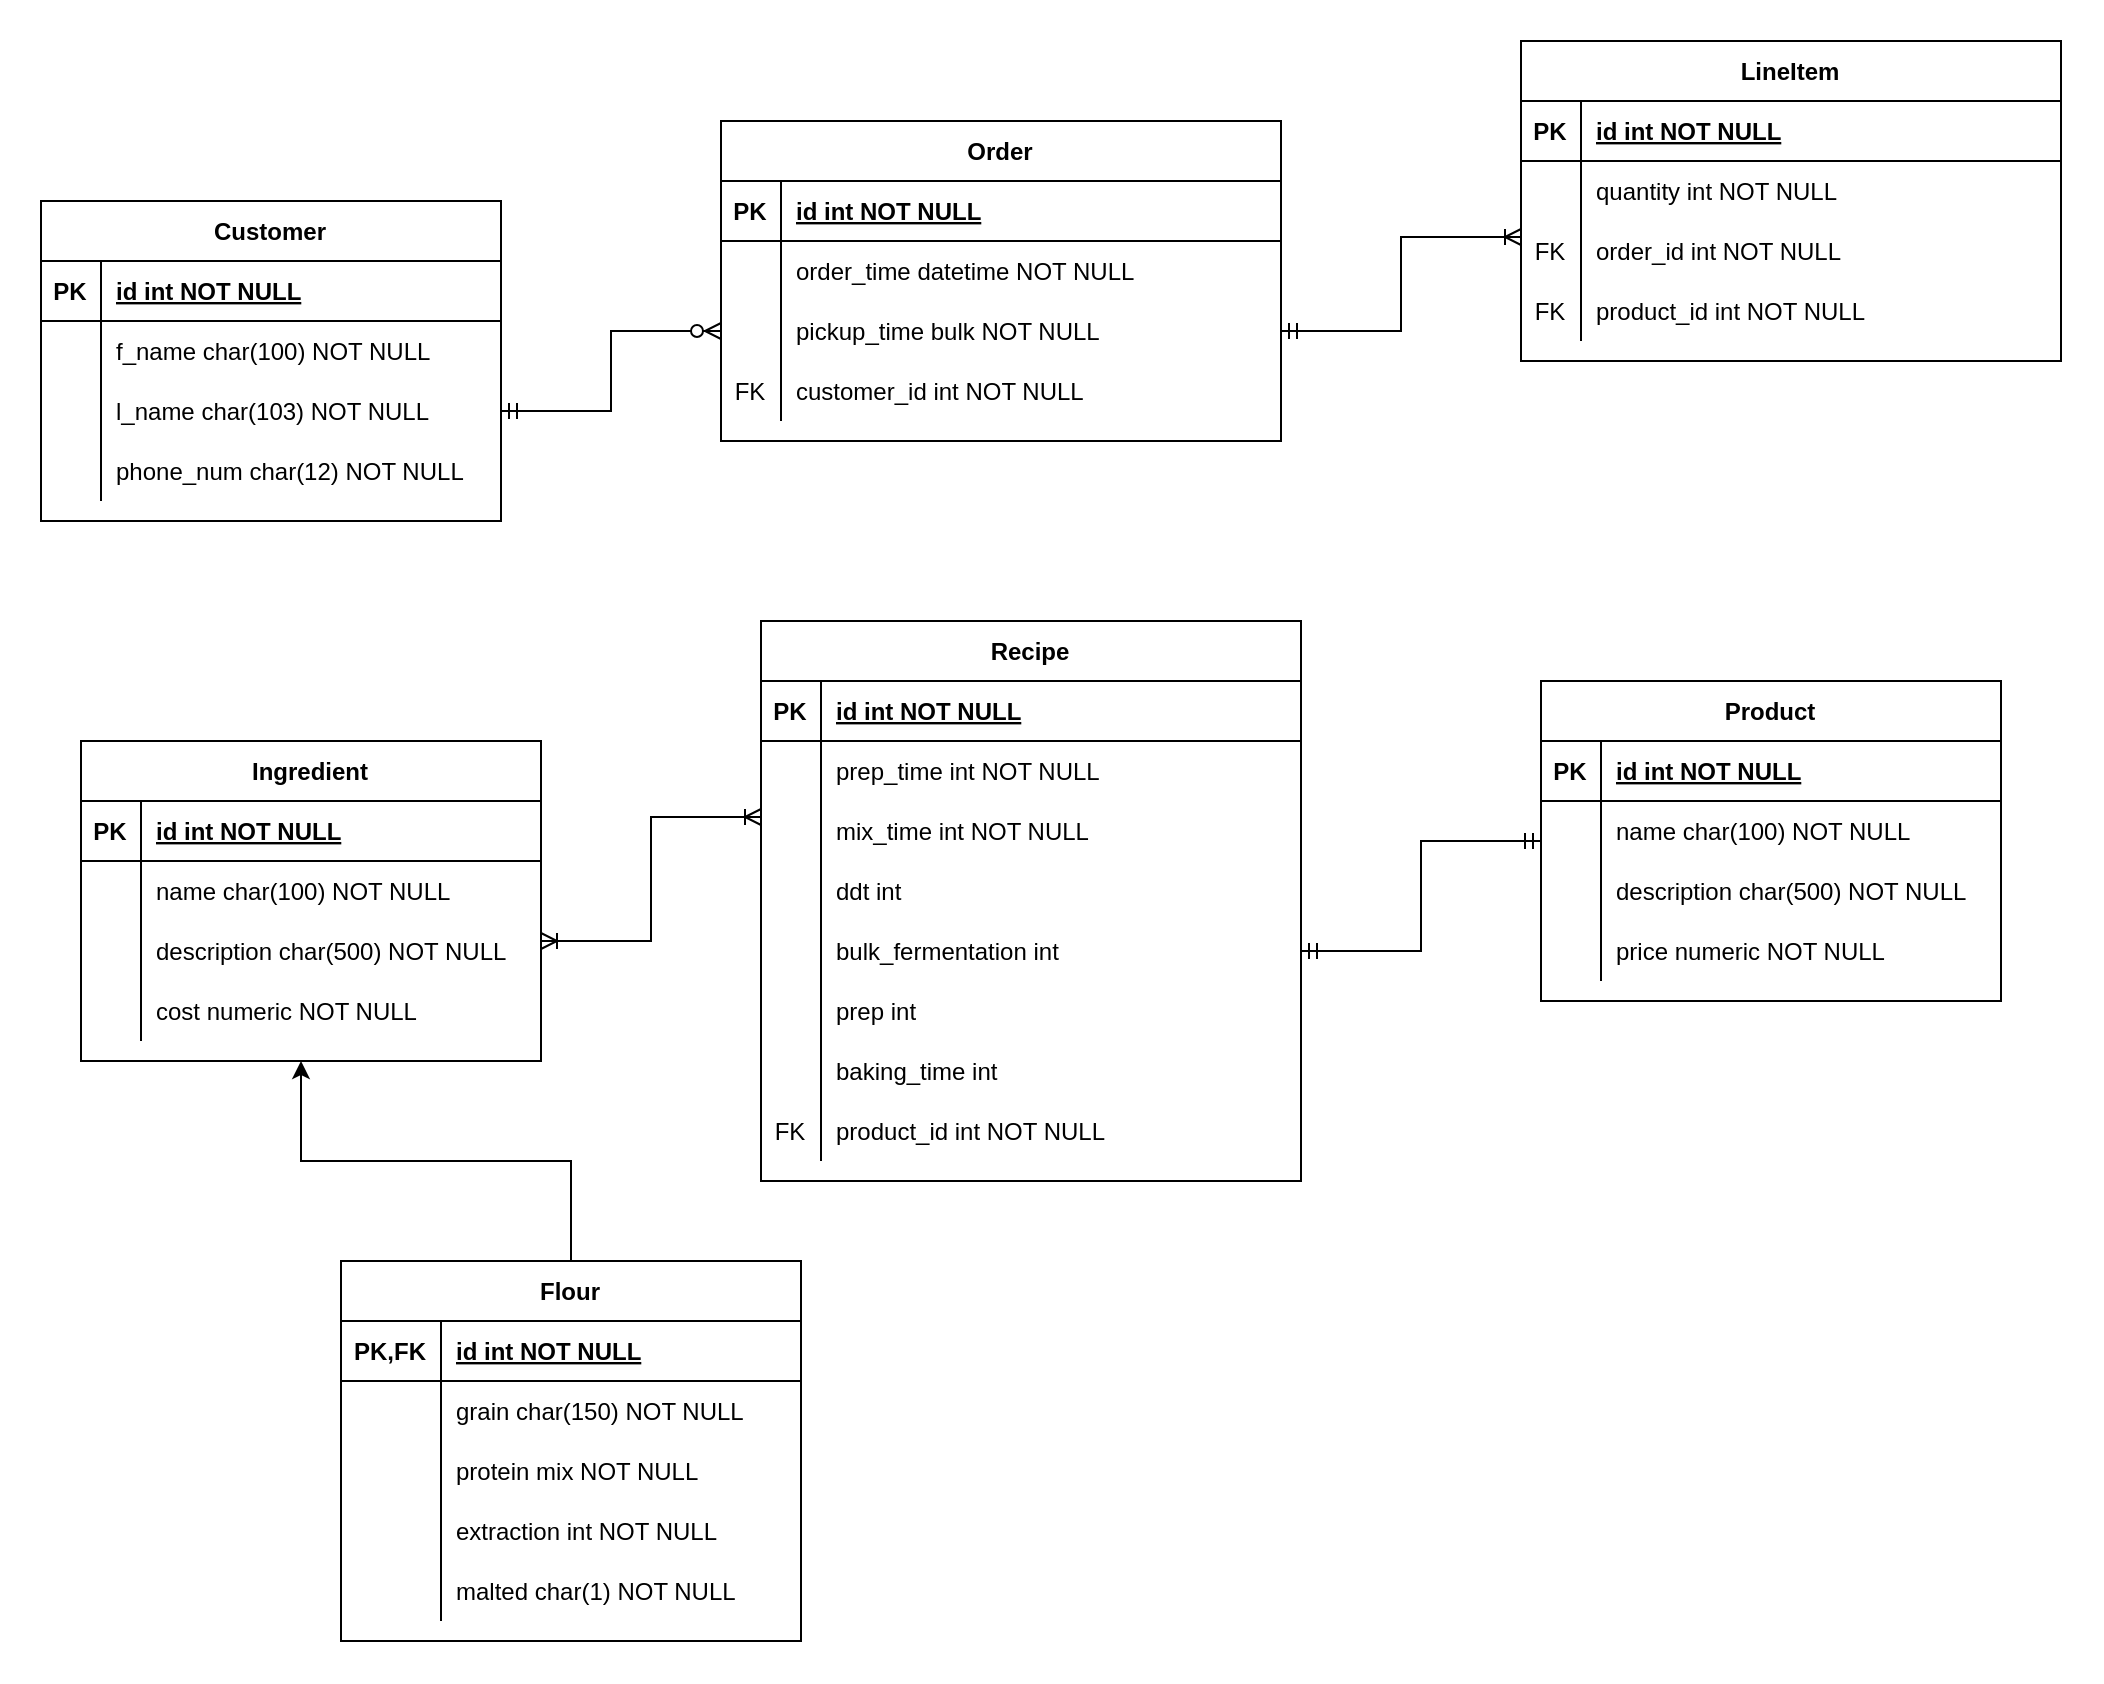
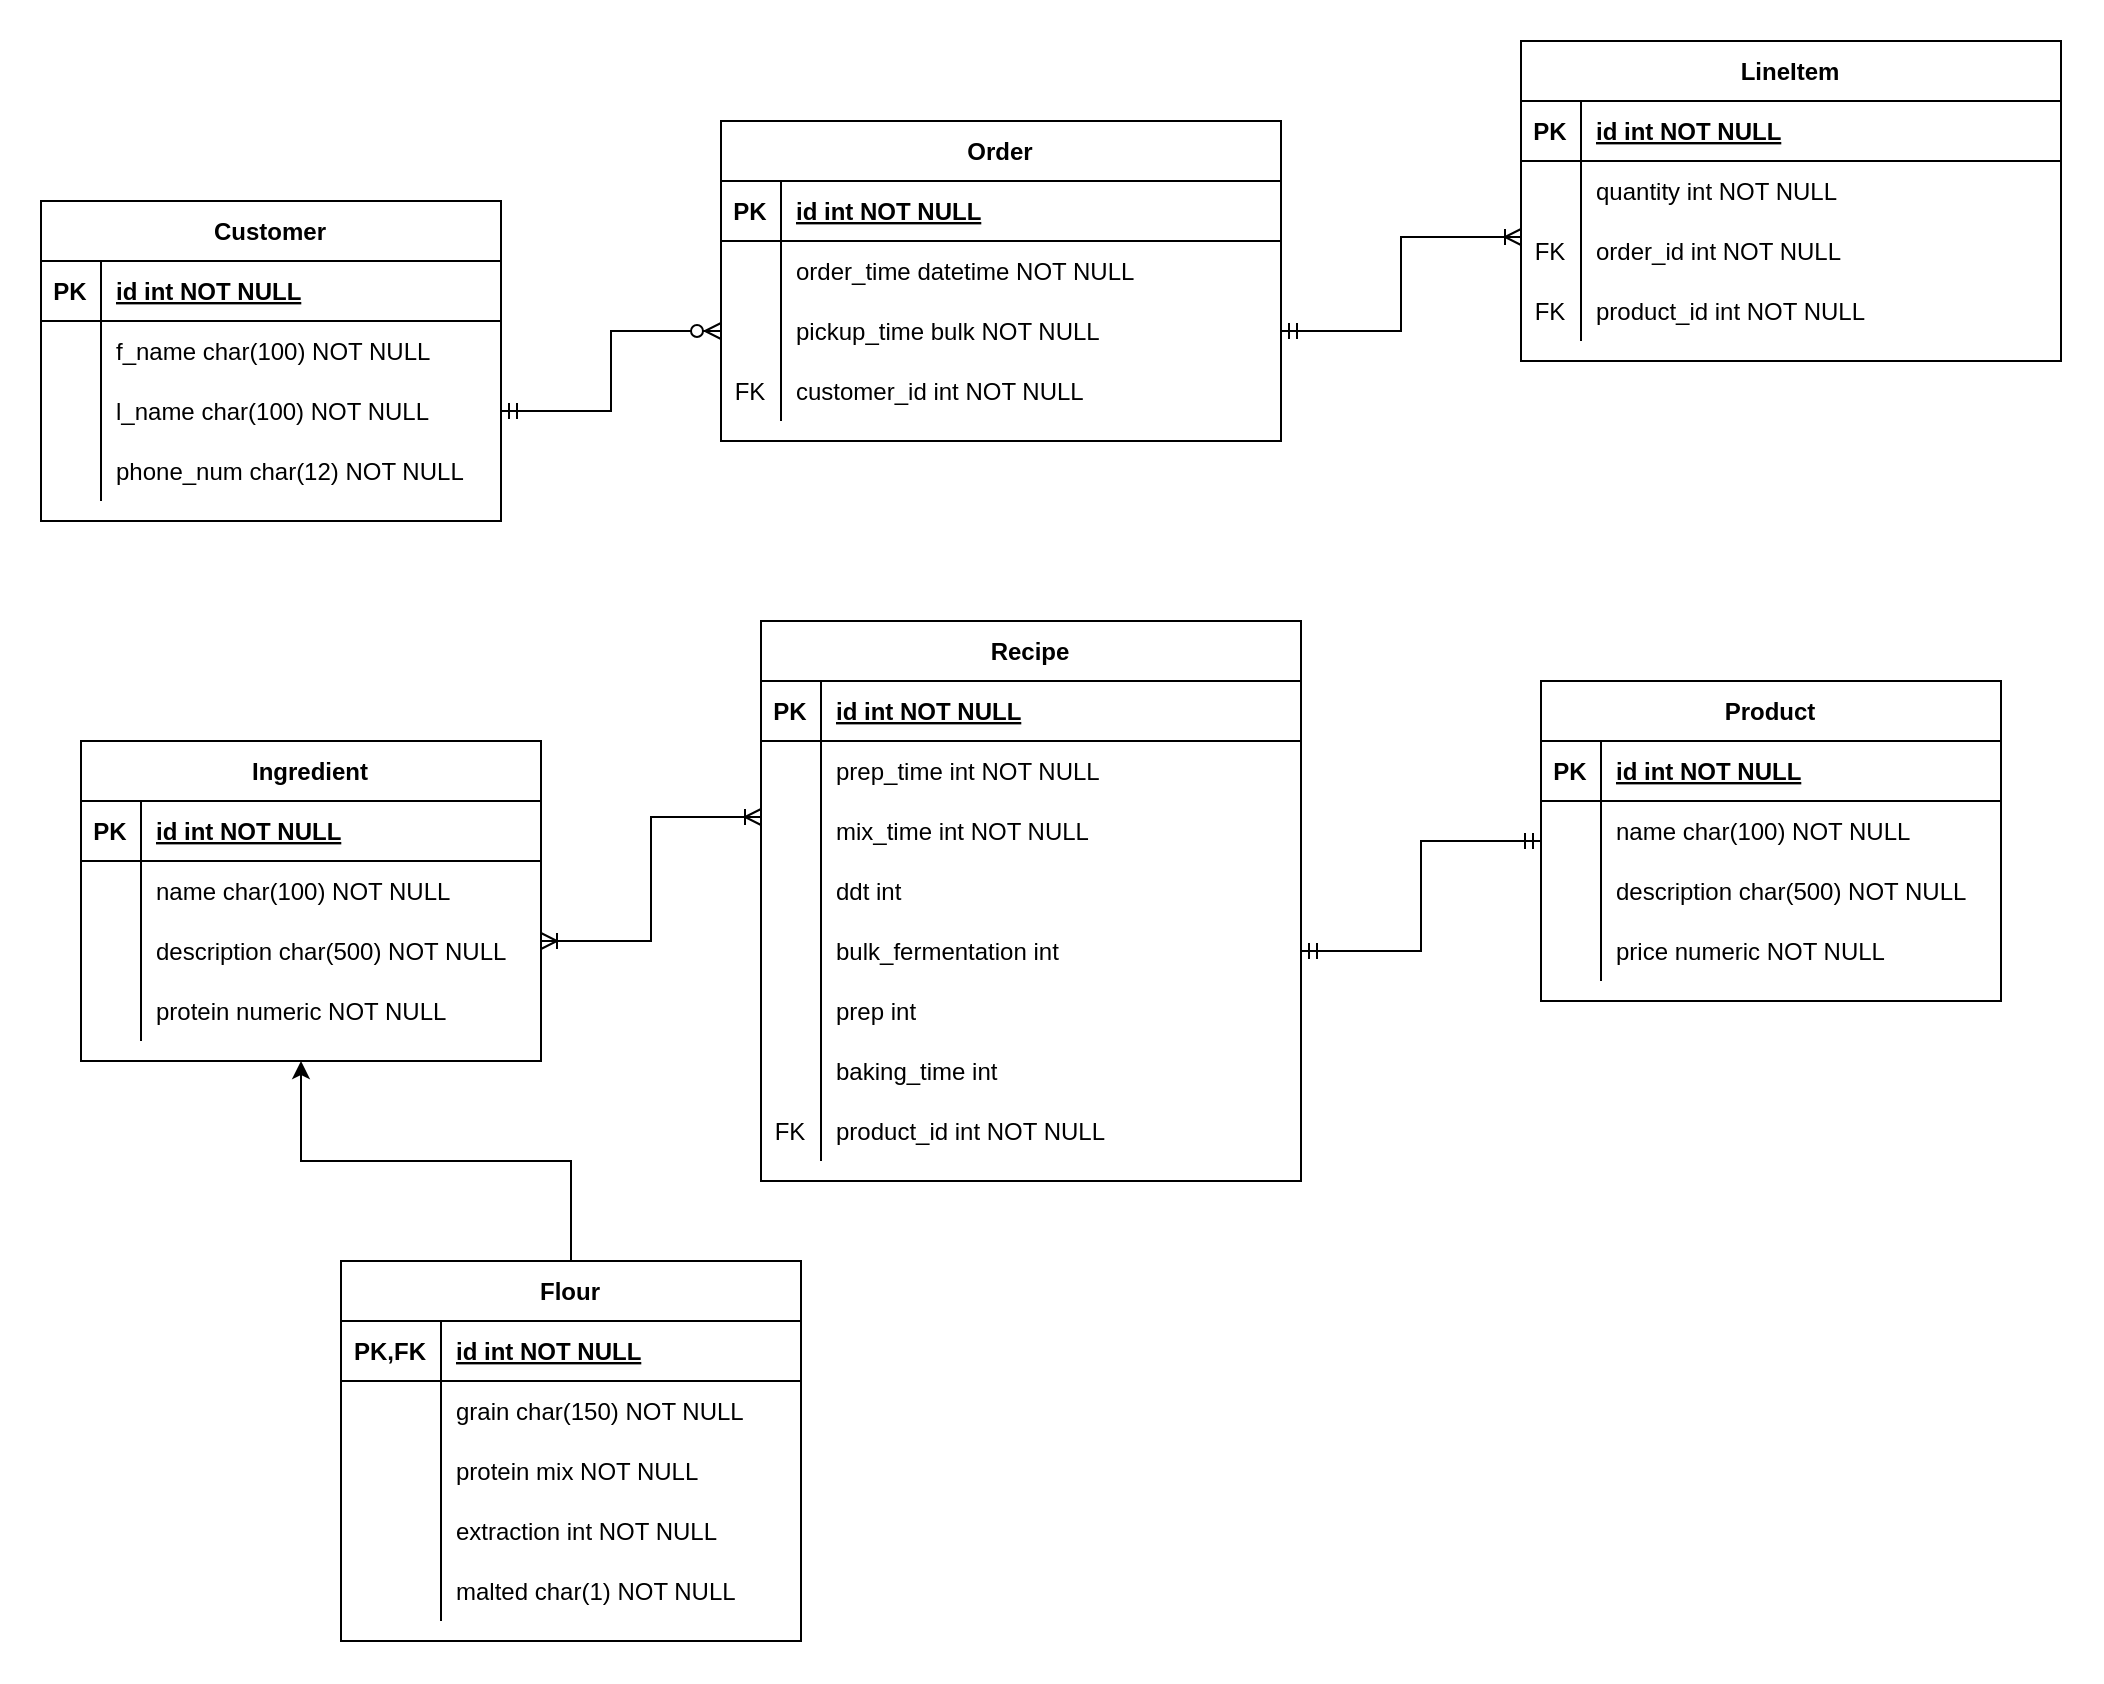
- <mxCell id="11" value="l_name char(103) NOT NULL" style="shape=partialRectangle;overflow=hidden;connectable=0;fillColor=none;align=left;top=0;left=0;bottom=0;right=0;spacingLeft=6;" vertex="1" parent="9"><mxGeometry x="30" width="200" height="30" as="geometry"><mxRectangle width="200" height="30" as="alternateBounds" /></mxGeometry></mxCell>
+ <mxCell id="11" value="l_name char(100) NOT NULL" style="shape=partialRectangle;overflow=hidden;connectable=0;fillColor=none;align=left;top=0;left=0;bottom=0;right=0;spacingLeft=6;" vertex="1" parent="9"><mxGeometry x="30" width="200" height="30" as="geometry"><mxRectangle width="200" height="30" as="alternateBounds" /></mxGeometry></mxCell>
- <mxCell id="91" value="cost numeric NOT NULL" style="shape=partialRectangle;overflow=hidden;connectable=0;fillColor=none;align=left;top=0;left=0;bottom=0;right=0;spacingLeft=6;" vertex="1" parent="89"><mxGeometry x="30" width="200" height="30" as="geometry"><mxRectangle width="200" height="30" as="alternateBounds" /></mxGeometry></mxCell>
+ <mxCell id="91" value="protein numeric NOT NULL" style="shape=partialRectangle;overflow=hidden;connectable=0;fillColor=none;align=left;top=0;left=0;bottom=0;right=0;spacingLeft=6;" vertex="1" parent="89"><mxGeometry x="30" width="200" height="30" as="geometry"><mxRectangle width="200" height="30" as="alternateBounds" /></mxGeometry></mxCell>
